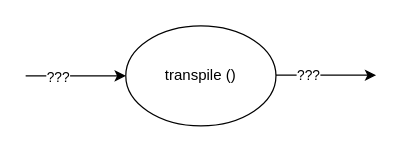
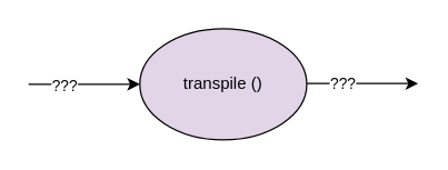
- <mxCell id="2" value="transpile ()" style="ellipse;whiteSpace=wrap;html=1;" vertex="1" parent="1"><mxGeometry x="100" y="20" width="120" height="80" as="geometry" /></mxCell>
+ <mxCell id="2" value="transpile ()" style="ellipse;whiteSpace=wrap;html=1;fillColor=#e1d5e7;" vertex="1" parent="1"><mxGeometry x="100" y="20" width="120" height="80" as="geometry" /></mxCell>
